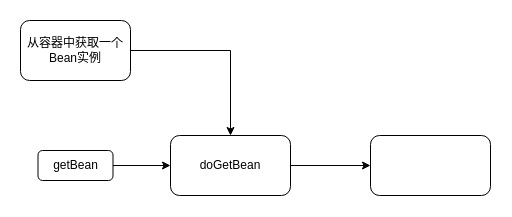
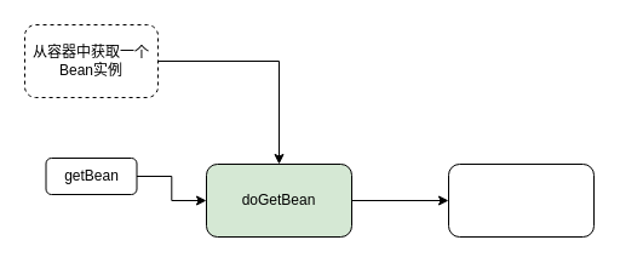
- <mxCell id="3" value="从容器中获取一个Bean实例" style="rounded=1;whiteSpace=wrap;html=1;" vertex="1" parent="1"><mxGeometry x="20" y="20" width="110" height="60" as="geometry" /></mxCell>
+ <mxCell id="3" value="从容器中获取一个Bean实例" style="rounded=1;whiteSpace=wrap;html=1;dashed=1;" vertex="1" parent="1"><mxGeometry x="20" y="20" width="110" height="60" as="geometry" /></mxCell>
- <mxCell id="5" value="getBean" style="whiteSpace=wrap;html=1;rounded=1;" vertex="1" parent="1"><mxGeometry x="37.5" y="150" width="75" height="30" as="geometry" /></mxCell>
+ <mxCell id="5" value="getBean" style="whiteSpace=wrap;html=1;rounded=1;" vertex="1" parent="1"><mxGeometry x="37.5" y="130" width="75" height="30" as="geometry" /></mxCell>
- <mxCell id="7" value="doGetBean" style="whiteSpace=wrap;html=1;rounded=1;" vertex="1" parent="1"><mxGeometry x="170" y="135" width="120" height="60" as="geometry" /></mxCell>
+ <mxCell id="7" value="doGetBean" style="whiteSpace=wrap;html=1;rounded=1;fillColor=#d5e8d4;" vertex="1" parent="1"><mxGeometry x="170" y="135" width="120" height="60" as="geometry" /></mxCell>
